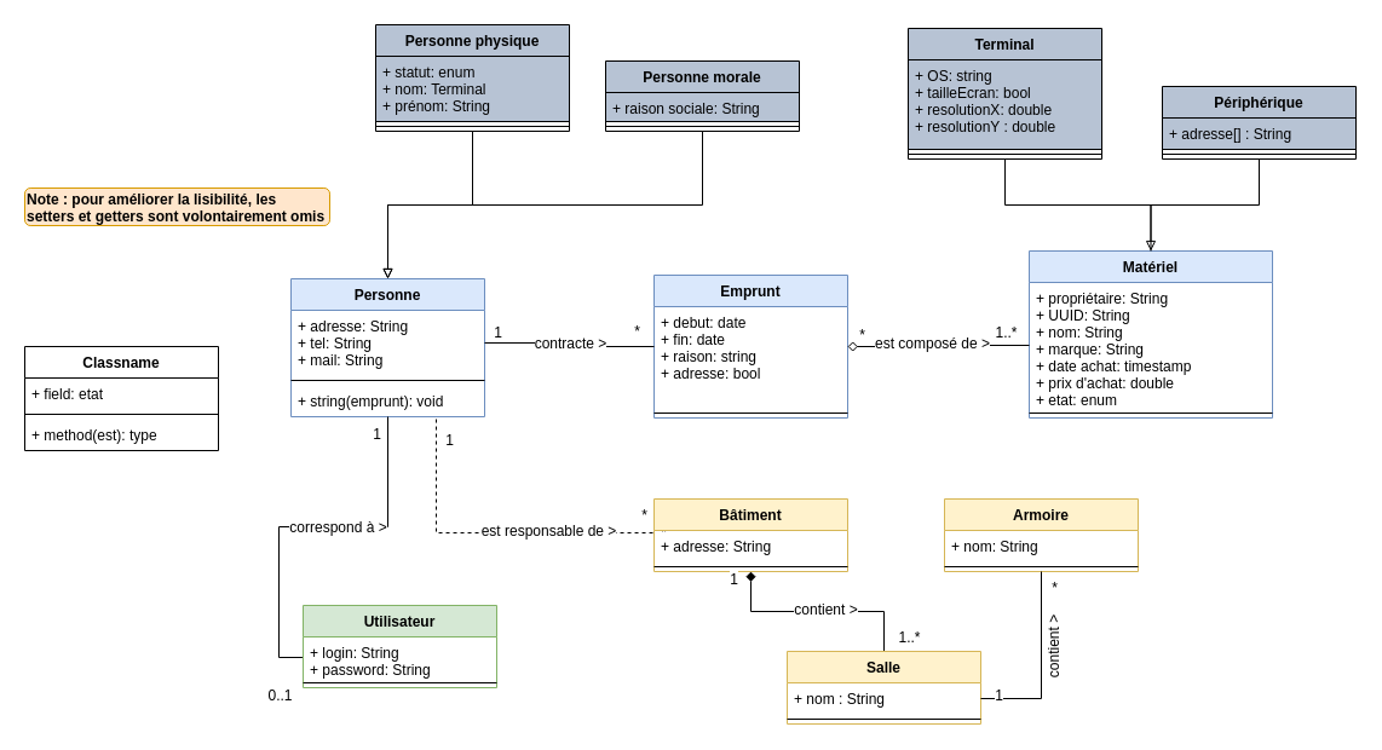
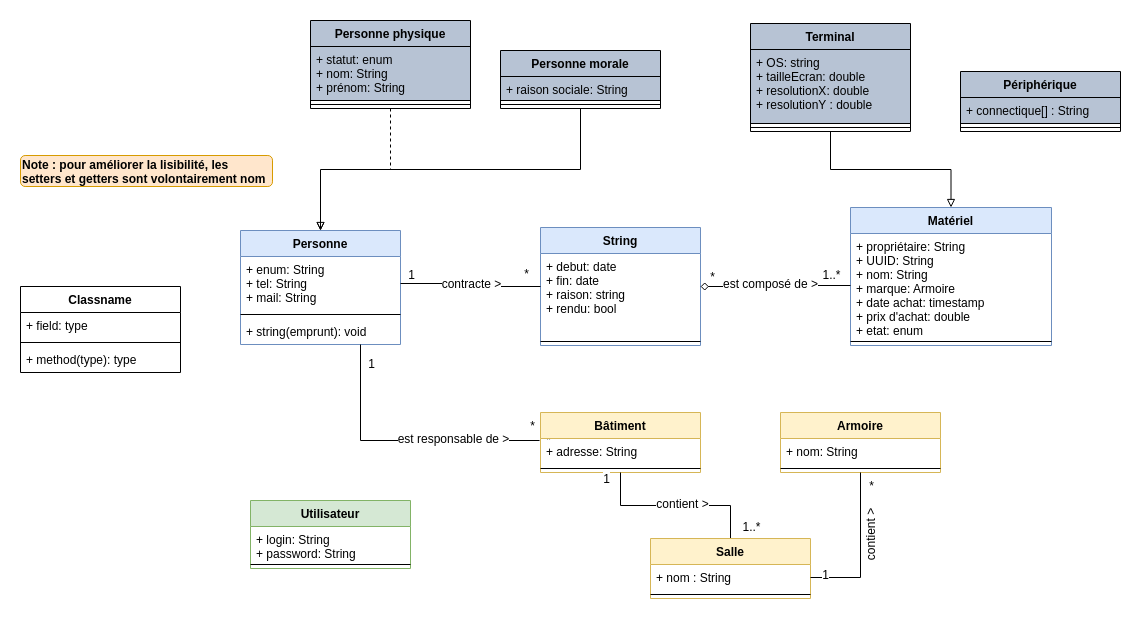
- <mxCell id="11" value="+ statut: enum&#10;+ nom: Terminal&#10;+ prénom: String&#10;" style="text;strokeColor=#000000;fillColor=#B7C3D4;align=left;verticalAlign=top;spacingLeft=4;spacingRight=4;overflow=hidden;rotatable=0;points=[[0,0.5],[1,0.5]];portConstraint=eastwest;" parent="10" vertex="1"><mxGeometry y="26" width="160" height="54" as="geometry" /></mxCell>
+ <mxCell id="11" value="+ statut: enum&#10;+ nom: String&#10;+ prénom: String&#10;" style="text;strokeColor=#000000;fillColor=#B7C3D4;align=left;verticalAlign=top;spacingLeft=4;spacingRight=4;overflow=hidden;rotatable=0;points=[[0,0.5],[1,0.5]];portConstraint=eastwest;" parent="10" vertex="1"><mxGeometry y="26" width="160" height="54" as="geometry" /></mxCell>
- <mxCell id="63" value="+ OS: string&#10;+ tailleEcran: bool&#10;+ resolutionX: double&#10;+ resolutionY : double&#10;" style="text;strokeColor=#000000;fillColor=#B7C3D4;align=left;verticalAlign=top;spacingLeft=4;spacingRight=4;overflow=hidden;rotatable=0;points=[[0,0.5],[1,0.5]];portConstraint=eastwest;" parent="62" vertex="1"><mxGeometry y="26" width="160" height="74" as="geometry" /></mxCell>
+ <mxCell id="63" value="+ OS: string&#10;+ tailleEcran: double&#10;+ resolutionX: double&#10;+ resolutionY : double&#10;" style="text;strokeColor=#000000;fillColor=#B7C3D4;align=left;verticalAlign=top;spacingLeft=4;spacingRight=4;overflow=hidden;rotatable=0;points=[[0,0.5],[1,0.5]];portConstraint=eastwest;" parent="62" vertex="1"><mxGeometry y="26" width="160" height="74" as="geometry" /></mxCell>
- <mxCell id="19" value="+ adresse[] : String" style="text;strokeColor=#000000;fillColor=#B7C3D4;align=left;verticalAlign=top;spacingLeft=4;spacingRight=4;overflow=hidden;rotatable=0;points=[[0,0.5],[1,0.5]];portConstraint=eastwest;" parent="18" vertex="1"><mxGeometry y="26" width="160" height="26" as="geometry" /></mxCell>
+ <mxCell id="19" value="+ connectique[] : String" style="text;strokeColor=#000000;fillColor=#B7C3D4;align=left;verticalAlign=top;spacingLeft=4;spacingRight=4;overflow=hidden;rotatable=0;points=[[0,0.5],[1,0.5]];portConstraint=eastwest;" parent="18" vertex="1"><mxGeometry y="26" width="160" height="26" as="geometry" /></mxCell>
- <mxCell id="13" style="edgeStyle=orthogonalEdgeStyle;rounded=0;orthogonalLoop=1;jettySize=auto;html=1;exitX=0.5;exitY=1;exitDx=0;exitDy=0;endArrow=block;endFill=0;" parent="1" source="10" target="5" edge="1"><mxGeometry relative="1" as="geometry"><mxPoint x="579.667" y="134.167" as="sourcePoint" /></mxGeometry></mxCell>
+ <mxCell id="13" style="edgeStyle=orthogonalEdgeStyle;rounded=0;orthogonalLoop=1;jettySize=auto;html=1;exitX=0.5;exitY=1;exitDx=0;exitDy=0;endArrow=block;endFill=0;dashed=1;" parent="1" source="10" target="5" edge="1"><mxGeometry relative="1" as="geometry"><mxPoint x="579.667" y="134.167" as="sourcePoint" /></mxGeometry></mxCell>
- <mxCell id="9" style="edgeStyle=orthogonalEdgeStyle;rounded=0;orthogonalLoop=1;jettySize=auto;html=1;endArrow=block;endFill=0;exitX=0.5;exitY=1;exitDx=0;exitDy=0;" parent="1" source="14" target="5" edge="1"><mxGeometry relative="1" as="geometry"><mxPoint x="388.833" y="135.833" as="sourcePoint" /></mxGeometry></mxCell>
+ <mxCell id="9" style="edgeStyle=orthogonalEdgeStyle;rounded=0;orthogonalLoop=1;jettySize=auto;html=1;endArrow=open;endFill=0;exitX=0.5;exitY=1;exitDx=0;exitDy=0;" parent="1" source="14" target="5" edge="1"><mxGeometry relative="1" as="geometry"><mxPoint x="388.833" y="135.833" as="sourcePoint" /></mxGeometry></mxCell>
- <mxCell id="17" style="edgeStyle=orthogonalEdgeStyle;rounded=0;orthogonalLoop=1;jettySize=auto;html=1;exitX=0.5;exitY=1;exitDx=0;exitDy=0;entryX=0.5;entryY=0;entryDx=0;entryDy=0;endArrow=block;endFill=0;" parent="1" source="18" target="2" edge="1"><mxGeometry relative="1" as="geometry" /></mxCell>
- <mxCell id="65" value="Note : pour améliorer la lisibilité, les&lt;br&gt;setters et getters sont volontairement omis&lt;br&gt;" style="text;html=1;resizable=0;points=[];autosize=1;align=left;verticalAlign=top;spacingTop=-4;rounded=1;fontStyle=1;fillColor=#ffe6cc;strokeColor=#d79b00;glass=0;perimeterSpacing=0;" parent="1" vertex="1"><mxGeometry x="20" y="155" width="252" height="31" as="geometry" /></mxCell>
+ <mxCell id="65" value="Note : pour améliorer la lisibilité, les&lt;br&gt;setters et getters sont volontairement nom&lt;br&gt;" style="text;html=1;resizable=0;points=[];autosize=1;align=left;verticalAlign=top;spacingTop=-4;rounded=1;fontStyle=1;fillColor=#ffe6cc;strokeColor=#d79b00;glass=0;perimeterSpacing=0;" parent="1" vertex="1"><mxGeometry x="20" y="155" width="252" height="31" as="geometry" /></mxCell>
- <mxCell id="61" style="edgeStyle=orthogonalEdgeStyle;rounded=0;orthogonalLoop=1;jettySize=auto;html=1;exitX=0.5;exitY=1;exitDx=0;exitDy=0;entryX=0.5;entryY=0;entryDx=0;entryDy=0;endArrow=none;endFill=0;" parent="1" source="62" target="2" edge="1"><mxGeometry relative="1" as="geometry" /></mxCell>
+ <mxCell id="61" style="edgeStyle=orthogonalEdgeStyle;rounded=0;orthogonalLoop=1;jettySize=auto;html=1;exitX=0.5;exitY=1;exitDx=0;exitDy=0;entryX=0.5;entryY=0;entryDx=0;entryDy=0;endArrow=block;endFill=0;" parent="1" source="62" target="2" edge="1"><mxGeometry relative="1" as="geometry" /></mxCell>
- <mxCell id="39" value="Emprunt" style="swimlane;fontStyle=1;align=center;verticalAlign=top;childLayout=stackLayout;horizontal=1;startSize=26;horizontalStack=0;resizeParent=1;resizeParentMax=0;resizeLast=0;collapsible=1;marginBottom=0;fillColor=#dae8fc;strokeColor=#6c8ebf;" parent="1" vertex="1"><mxGeometry x="540" y="227" width="160" height="118" as="geometry" /></mxCell>
+ <mxCell id="39" value="String" style="swimlane;fontStyle=1;align=center;verticalAlign=top;childLayout=stackLayout;horizontal=1;startSize=26;horizontalStack=0;resizeParent=1;resizeParentMax=0;resizeLast=0;collapsible=1;marginBottom=0;fillColor=#dae8fc;strokeColor=#6c8ebf;" parent="1" vertex="1"><mxGeometry x="540" y="227" width="160" height="118" as="geometry" /></mxCell>
- <mxCell id="3" value="+ propriétaire: String&#10;+ UUID: String&#10;+ nom: String&#10;+ marque: String&#10;+ date achat: timestamp&#10;+ prix d'achat: double&#10;+ etat: enum&#10;" style="text;strokeColor=none;fillColor=none;align=left;verticalAlign=top;spacingLeft=4;spacingRight=4;overflow=hidden;rotatable=0;points=[[0,0.5],[1,0.5]];portConstraint=eastwest;" parent="2" vertex="1"><mxGeometry y="26" width="201" height="104" as="geometry" /></mxCell>
+ <mxCell id="3" value="+ propriétaire: String&#10;+ UUID: String&#10;+ nom: String&#10;+ marque: Armoire&#10;+ date achat: timestamp&#10;+ prix d'achat: double&#10;+ etat: enum&#10;" style="text;strokeColor=none;fillColor=none;align=left;verticalAlign=top;spacingLeft=4;spacingRight=4;overflow=hidden;rotatable=0;points=[[0,0.5],[1,0.5]];portConstraint=eastwest;" parent="2" vertex="1"><mxGeometry y="26" width="201" height="104" as="geometry" /></mxCell>
- <mxCell id="40" value="+ debut: date&#10;+ fin: date&#10;+ raison: string&#10;+ adresse: bool&#10;" style="text;strokeColor=none;fillColor=none;align=left;verticalAlign=top;spacingLeft=4;spacingRight=4;overflow=hidden;rotatable=0;points=[[0,0.5],[1,0.5]];portConstraint=eastwest;" parent="39" vertex="1"><mxGeometry y="26" width="160" height="84" as="geometry" /></mxCell>
+ <mxCell id="40" value="+ debut: date&#10;+ fin: date&#10;+ raison: string&#10;+ rendu: bool&#10;" style="text;strokeColor=none;fillColor=none;align=left;verticalAlign=top;spacingLeft=4;spacingRight=4;overflow=hidden;rotatable=0;points=[[0,0.5],[1,0.5]];portConstraint=eastwest;" parent="39" vertex="1"><mxGeometry y="26" width="160" height="84" as="geometry" /></mxCell>
- <mxCell id="6" value="+ adresse: String&#10;+ tel: String&#10;+ mail: String&#10;" style="text;strokeColor=none;fillColor=none;align=left;verticalAlign=top;spacingLeft=4;spacingRight=4;overflow=hidden;rotatable=0;points=[[0,0.5],[1,0.5]];portConstraint=eastwest;" parent="5" vertex="1"><mxGeometry y="26" width="160" height="54" as="geometry" /></mxCell>
+ <mxCell id="6" value="+ enum: String&#10;+ tel: String&#10;+ mail: String&#10;" style="text;strokeColor=none;fillColor=none;align=left;verticalAlign=top;spacingLeft=4;spacingRight=4;overflow=hidden;rotatable=0;points=[[0,0.5],[1,0.5]];portConstraint=eastwest;" parent="5" vertex="1"><mxGeometry y="26" width="160" height="54" as="geometry" /></mxCell>
- <mxCell id="67" value="+ field: etat" style="text;strokeColor=none;fillColor=none;align=left;verticalAlign=top;spacingLeft=4;spacingRight=4;overflow=hidden;rotatable=0;points=[[0,0.5],[1,0.5]];portConstraint=eastwest;" vertex="1" parent="66"><mxGeometry y="26" width="160" height="26" as="geometry" /></mxCell>
+ <mxCell id="67" value="+ field: type" style="text;strokeColor=none;fillColor=none;align=left;verticalAlign=top;spacingLeft=4;spacingRight=4;overflow=hidden;rotatable=0;points=[[0,0.5],[1,0.5]];portConstraint=eastwest;" vertex="1" parent="66"><mxGeometry y="26" width="160" height="26" as="geometry" /></mxCell>
- <mxCell id="69" value="+ method(est): type" style="text;strokeColor=none;fillColor=none;align=left;verticalAlign=top;spacingLeft=4;spacingRight=4;overflow=hidden;rotatable=0;points=[[0,0.5],[1,0.5]];portConstraint=eastwest;" vertex="1" parent="66"><mxGeometry y="60" width="160" height="26" as="geometry" /></mxCell>
+ <mxCell id="69" value="+ method(type): type" style="text;strokeColor=none;fillColor=none;align=left;verticalAlign=top;spacingLeft=4;spacingRight=4;overflow=hidden;rotatable=0;points=[[0,0.5],[1,0.5]];portConstraint=eastwest;" vertex="1" parent="66"><mxGeometry y="60" width="160" height="26" as="geometry" /></mxCell>
- <mxCell id="21" style="edgeStyle=orthogonalEdgeStyle;rounded=0;orthogonalLoop=1;jettySize=auto;html=1;exitX=-0.006;exitY=0.077;exitDx=0;exitDy=0;entryX=0.75;entryY=1;entryDx=0;entryDy=0;endArrow=none;endFill=0;exitPerimeter=0;dashed=1;" parent="1" source="27" target="5" edge="1"><mxGeometry relative="1" as="geometry" /></mxCell>
+ <mxCell id="21" style="edgeStyle=orthogonalEdgeStyle;rounded=0;orthogonalLoop=1;jettySize=auto;html=1;exitX=-0.006;exitY=0.077;exitDx=0;exitDy=0;entryX=0.75;entryY=1;entryDx=0;entryDy=0;endArrow=none;endFill=0;exitPerimeter=0;" parent="1" source="27" target="5" edge="1"><mxGeometry relative="1" as="geometry" /></mxCell>
- <mxCell id="42" style="edgeStyle=orthogonalEdgeStyle;rounded=0;orthogonalLoop=1;jettySize=auto;html=1;exitX=0;exitY=0.5;exitDx=0;exitDy=0;endArrow=none;endFill=0;" parent="1" source="47" target="5" edge="1"><mxGeometry relative="1" as="geometry" /></mxCell>
- <mxCell id="43" value="0..1" style="text;html=1;resizable=0;points=[];align=center;verticalAlign=middle;labelBackgroundColor=#ffffff;" parent="42" vertex="1" connectable="0"><mxGeometry x="0.461" y="63" relative="1" as="geometry"><mxPoint x="-27" y="147" as="offset" /></mxGeometry></mxCell>
- <mxCell id="44" value="1" style="text;html=1;resizable=0;points=[];align=center;verticalAlign=middle;labelBackgroundColor=#ffffff;" parent="42" vertex="1" connectable="0"><mxGeometry x="0.818" y="2" relative="1" as="geometry"><mxPoint x="-8" y="-14" as="offset" /></mxGeometry></mxCell>
- <mxCell id="45" value="correspond à &amp;gt;&lt;br&gt;" style="text;html=1;resizable=0;points=[];align=center;verticalAlign=middle;labelBackgroundColor=#ffffff;" parent="42" vertex="1" connectable="0"><mxGeometry x="0.01" y="-1" relative="1" as="geometry"><mxPoint x="20" y="-1" as="offset" /></mxGeometry></mxCell>
- <mxCell id="29" style="edgeStyle=orthogonalEdgeStyle;rounded=0;orthogonalLoop=1;jettySize=auto;html=1;exitX=0.5;exitY=0;exitDx=0;exitDy=0;endArrow=diamond;endFill=1;startArrow=none;startFill=0;" parent="1" source="33" target="26" edge="1"><mxGeometry relative="1" as="geometry" /></mxCell>
+ <mxCell id="29" style="edgeStyle=orthogonalEdgeStyle;rounded=0;orthogonalLoop=1;jettySize=auto;html=1;exitX=0.5;exitY=0;exitDx=0;exitDy=0;endArrow=none;endFill=1;startArrow=none;startFill=0;" parent="1" source="33" target="26" edge="1"><mxGeometry relative="1" as="geometry" /></mxCell>
